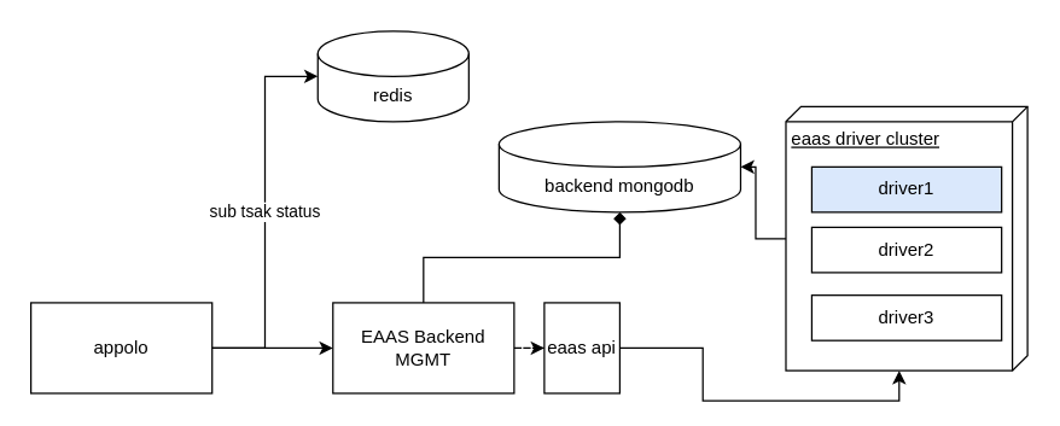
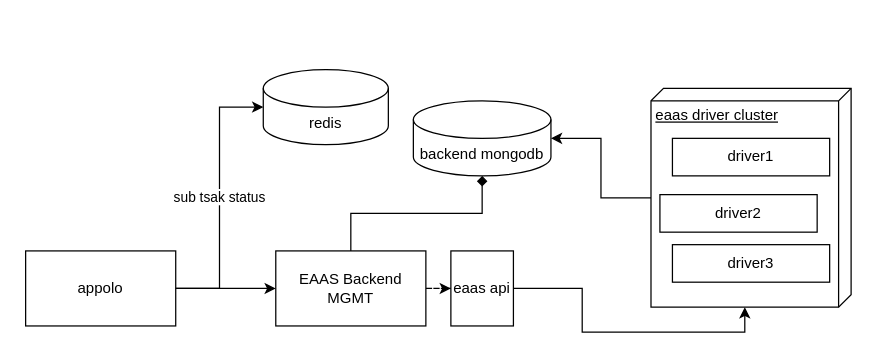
- <mxCell id="6" value="redis" style="shape=cylinder3;whiteSpace=wrap;html=1;boundedLbl=1;backgroundOutline=1;size=15;" vertex="1" parent="1"><mxGeometry x="210" y="20" width="100" height="60" as="geometry" /></mxCell>
+ <mxCell id="6" value="redis" style="shape=cylinder3;whiteSpace=wrap;html=1;boundedLbl=1;backgroundOutline=1;size=15;" vertex="1" parent="1"><mxGeometry x="210" y="55" width="100" height="60" as="geometry" /></mxCell>
- <mxCell id="7" value="backend mongodb" style="shape=cylinder3;whiteSpace=wrap;html=1;boundedLbl=1;backgroundOutline=1;size=15;" vertex="1" parent="1"><mxGeometry x="330" y="80" width="160" height="60" as="geometry" /></mxCell>
+ <mxCell id="7" value="backend mongodb" style="shape=cylinder3;whiteSpace=wrap;html=1;boundedLbl=1;backgroundOutline=1;size=15;" vertex="1" parent="1"><mxGeometry x="330" y="80" width="110" height="60" as="geometry" /></mxCell>
- <mxCell id="16" value="driver1" style="rounded=0;whiteSpace=wrap;html=1;fillColor=#dae8fc;" vertex="1" parent="14"><mxGeometry x="17.143" y="40" width="125.714" height="30" as="geometry" /></mxCell>
+ <mxCell id="16" value="driver1" style="rounded=0;whiteSpace=wrap;html=1;" vertex="1" parent="14"><mxGeometry x="17.143" y="40" width="125.714" height="30" as="geometry" /></mxCell>
- <mxCell id="17" value="driver2" style="rounded=0;whiteSpace=wrap;html=1;" vertex="1" parent="14"><mxGeometry x="17.143" y="80" width="125.714" height="30" as="geometry" /></mxCell>
+ <mxCell id="17" value="driver2" style="rounded=0;whiteSpace=wrap;html=1;" vertex="1" parent="14"><mxGeometry x="7.143" y="85" width="125.714" height="30" as="geometry" /></mxCell>
